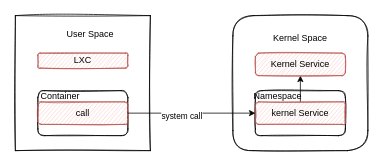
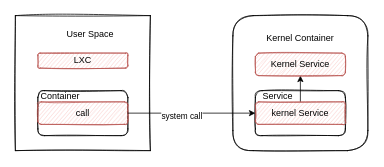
- <mxCell id="8" value="Kernel Space" style="text;html=1;strokeColor=none;fillColor=none;align=center;verticalAlign=middle;whiteSpace=wrap;rounded=0;glass=0;sketch=1;" parent="1" vertex="1"><mxGeometry x="340" y="30.003" width="120" height="40" as="geometry" /></mxCell>
+ <mxCell id="8" value="Kernel Container" style="text;html=1;strokeColor=none;fillColor=none;align=center;verticalAlign=middle;whiteSpace=wrap;rounded=0;glass=0;sketch=1;" parent="1" vertex="1"><mxGeometry x="340" y="30.003" width="120" height="40" as="geometry" /></mxCell>
- <mxCell id="13" value="Namespace" style="text;html=1;strokeColor=none;fillColor=none;align=center;verticalAlign=middle;whiteSpace=wrap;rounded=0;sketch=1;" vertex="1" parent="1"><mxGeometry x="340" y="113" width="60" height="30" as="geometry" /></mxCell>
+ <mxCell id="13" value="Service" style="text;html=1;strokeColor=none;fillColor=none;align=center;verticalAlign=middle;whiteSpace=wrap;rounded=0;sketch=1;" vertex="1" parent="1"><mxGeometry x="340" y="113" width="60" height="30" as="geometry" /></mxCell>
